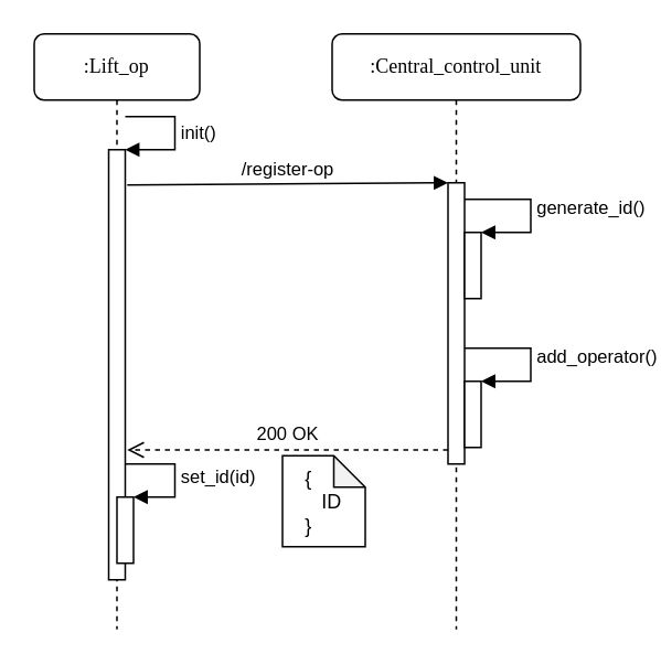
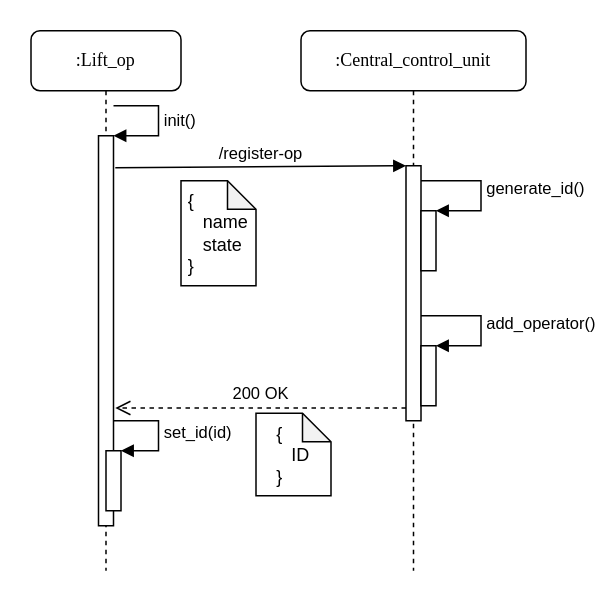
+ <mxCell id="15" value="&lt;div align=&quot;left&quot;&gt;{&lt;/div&gt;&lt;div align=&quot;left&quot;&gt;&amp;nbsp;&amp;nbsp; name&lt;/div&gt;&lt;div align=&quot;left&quot;&gt;&amp;nbsp;&amp;nbsp; state&lt;/div&gt;&lt;div align=&quot;left&quot;&gt;}&lt;br&gt;&lt;/div&gt;" style="shape=note;whiteSpace=wrap;html=1;backgroundOutline=1;darkOpacity=0.05;size=19;" parent="1" vertex="1"><mxGeometry x="120" y="120" width="50" height="70" as="geometry" /></mxCell>
